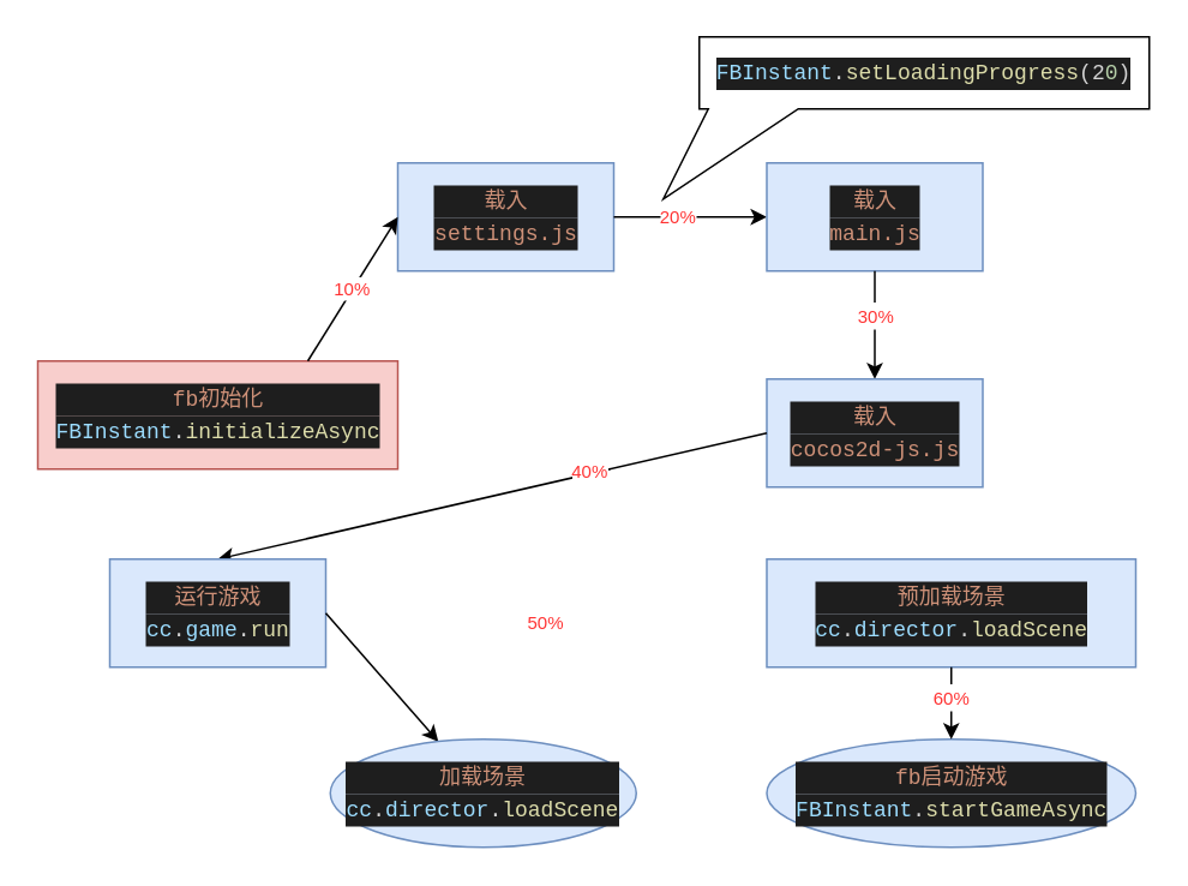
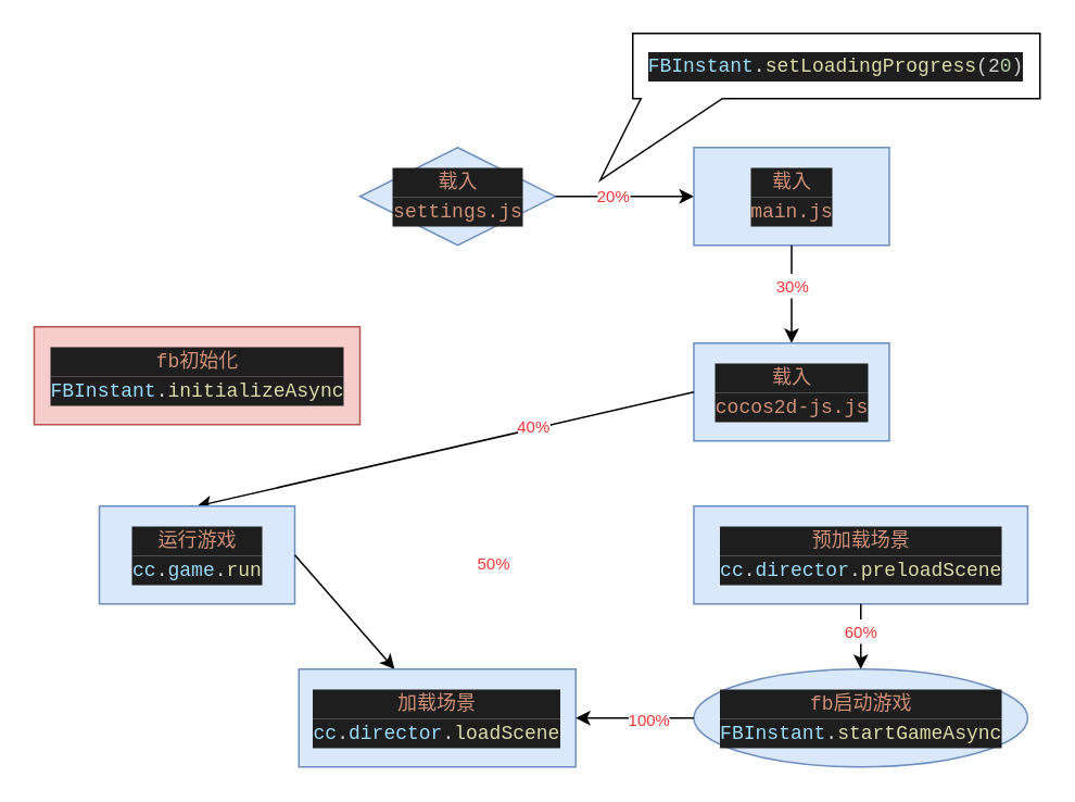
- <mxCell id="2" value="&lt;div style=&quot;background-color: rgb(30 , 30 , 30) ; font-family: &amp;#34;menlo&amp;#34; , &amp;#34;monaco&amp;#34; , &amp;#34;courier new&amp;#34; , monospace ; line-height: 18px ; white-space: pre&quot;&gt;&lt;font color=&quot;#ce9178&quot;&gt;载入&lt;/font&gt;&lt;/div&gt;&lt;div style=&quot;color: rgb(212 , 212 , 212) ; background-color: rgb(30 , 30 , 30) ; font-family: &amp;#34;menlo&amp;#34; , &amp;#34;monaco&amp;#34; , &amp;#34;courier new&amp;#34; , monospace ; line-height: 18px ; white-space: pre&quot;&gt;&lt;div style=&quot;font-family: &amp;#34;menlo&amp;#34; , &amp;#34;monaco&amp;#34; , &amp;#34;courier new&amp;#34; , monospace ; line-height: 18px&quot;&gt;&lt;span style=&quot;color: #ce9178&quot;&gt;settings.js&lt;/span&gt;&lt;/div&gt;&lt;/div&gt;" style="rounded=0;whiteSpace=wrap;html=1;fillColor=#dae8fc;strokeColor=#6c8ebf;" parent="1" vertex="1"><mxGeometry x="220.5" y="90" width="120" height="60" as="geometry" /></mxCell>
+ <mxCell id="2" value="&lt;div style=&quot;background-color: rgb(30 , 30 , 30) ; font-family: &amp;#34;menlo&amp;#34; , &amp;#34;monaco&amp;#34; , &amp;#34;courier new&amp;#34; , monospace ; line-height: 18px ; white-space: pre&quot;&gt;&lt;font color=&quot;#ce9178&quot;&gt;载入&lt;/font&gt;&lt;/div&gt;&lt;div style=&quot;color: rgb(212 , 212 , 212) ; background-color: rgb(30 , 30 , 30) ; font-family: &amp;#34;menlo&amp;#34; , &amp;#34;monaco&amp;#34; , &amp;#34;courier new&amp;#34; , monospace ; line-height: 18px ; white-space: pre&quot;&gt;&lt;div style=&quot;font-family: &amp;#34;menlo&amp;#34; , &amp;#34;monaco&amp;#34; , &amp;#34;courier new&amp;#34; , monospace ; line-height: 18px&quot;&gt;&lt;span style=&quot;color: #ce9178&quot;&gt;settings.js&lt;/span&gt;&lt;/div&gt;&lt;/div&gt;" style="rhombus;whiteSpace=wrap;html=1;fillColor=#dae8fc;strokeColor=#6c8ebf;" parent="1" vertex="1"><mxGeometry x="220.5" y="90" width="120" height="60" as="geometry" /></mxCell>
- <mxCell id="13" value="&lt;font size=&quot;1&quot; color=&quot;#ff3333&quot;&gt;10%&lt;/font&gt;" style="endArrow=classic;html=1;exitX=0.75;exitY=0;exitDx=0;exitDy=0;entryX=0;entryY=0.5;entryDx=0;entryDy=0;" parent="1" source="11" target="2" edge="1"><mxGeometry width="50" height="50" relative="1" as="geometry"><mxPoint x="38" y="440" as="sourcePoint" /><mxPoint x="88" y="390" as="targetPoint" /></mxGeometry></mxCell>
- <mxCell id="15" value="&lt;div style=&quot;background-color: rgb(30 , 30 , 30) ; font-family: &amp;#34;menlo&amp;#34; , &amp;#34;monaco&amp;#34; , &amp;#34;courier new&amp;#34; , monospace ; line-height: 18px ; white-space: pre&quot;&gt;&lt;font color=&quot;#ce9178&quot;&gt;预加载场景&lt;/font&gt;&lt;/div&gt;&lt;div style=&quot;color: rgb(212 , 212 , 212) ; background-color: rgb(30 , 30 , 30) ; font-family: &amp;#34;menlo&amp;#34; , &amp;#34;monaco&amp;#34; , &amp;#34;courier new&amp;#34; , monospace ; line-height: 18px ; white-space: pre&quot;&gt;&lt;div style=&quot;font-family: &amp;#34;menlo&amp;#34; , &amp;#34;monaco&amp;#34; , &amp;#34;courier new&amp;#34; , monospace ; line-height: 18px&quot;&gt;&lt;div style=&quot;font-family: &amp;#34;menlo&amp;#34; , &amp;#34;monaco&amp;#34; , &amp;#34;courier new&amp;#34; , monospace ; line-height: 18px&quot;&gt;&lt;div style=&quot;font-family: &amp;#34;menlo&amp;#34; , &amp;#34;monaco&amp;#34; , &amp;#34;courier new&amp;#34; , monospace ; line-height: 18px&quot;&gt;&lt;div style=&quot;font-family: &amp;#34;menlo&amp;#34; , &amp;#34;monaco&amp;#34; , &amp;#34;courier new&amp;#34; , monospace ; line-height: 18px&quot;&gt;&lt;span style=&quot;color: #9cdcfe&quot;&gt;cc&lt;/span&gt;.&lt;span style=&quot;color: #9cdcfe&quot;&gt;director&lt;/span&gt;.&lt;span style=&quot;color: #dcdcaa&quot;&gt;loadScene&lt;/span&gt;&lt;/div&gt;&lt;/div&gt;&lt;/div&gt;&lt;/div&gt;&lt;/div&gt;" style="rounded=0;whiteSpace=wrap;html=1;fillColor=#dae8fc;strokeColor=#6c8ebf;" parent="1" vertex="1"><mxGeometry x="425.5" y="310" width="205" height="60" as="geometry" /></mxCell>
+ <mxCell id="15" value="&lt;div style=&quot;background-color: rgb(30 , 30 , 30) ; font-family: &amp;#34;menlo&amp;#34; , &amp;#34;monaco&amp;#34; , &amp;#34;courier new&amp;#34; , monospace ; line-height: 18px ; white-space: pre&quot;&gt;&lt;font color=&quot;#ce9178&quot;&gt;预加载场景&lt;/font&gt;&lt;/div&gt;&lt;div style=&quot;color: rgb(212 , 212 , 212) ; background-color: rgb(30 , 30 , 30) ; font-family: &amp;#34;menlo&amp;#34; , &amp;#34;monaco&amp;#34; , &amp;#34;courier new&amp;#34; , monospace ; line-height: 18px ; white-space: pre&quot;&gt;&lt;div style=&quot;font-family: &amp;#34;menlo&amp;#34; , &amp;#34;monaco&amp;#34; , &amp;#34;courier new&amp;#34; , monospace ; line-height: 18px&quot;&gt;&lt;div style=&quot;font-family: &amp;#34;menlo&amp;#34; , &amp;#34;monaco&amp;#34; , &amp;#34;courier new&amp;#34; , monospace ; line-height: 18px&quot;&gt;&lt;div style=&quot;font-family: &amp;#34;menlo&amp;#34; , &amp;#34;monaco&amp;#34; , &amp;#34;courier new&amp;#34; , monospace ; line-height: 18px&quot;&gt;&lt;div style=&quot;font-family: &amp;#34;menlo&amp;#34; , &amp;#34;monaco&amp;#34; , &amp;#34;courier new&amp;#34; , monospace ; line-height: 18px&quot;&gt;&lt;span style=&quot;color: #9cdcfe&quot;&gt;cc&lt;/span&gt;.&lt;span style=&quot;color: #9cdcfe&quot;&gt;director&lt;/span&gt;.&lt;span style=&quot;color: #dcdcaa&quot;&gt;preloadScene&lt;/span&gt;&lt;/div&gt;&lt;/div&gt;&lt;/div&gt;&lt;/div&gt;&lt;/div&gt;" style="rounded=0;whiteSpace=wrap;html=1;fillColor=#dae8fc;strokeColor=#6c8ebf;" parent="1" vertex="1"><mxGeometry x="425.5" y="310" width="205" height="60" as="geometry" /></mxCell>
- <mxCell id="19" value="&lt;div style=&quot;background-color: rgb(30 , 30 , 30) ; font-family: &amp;#34;menlo&amp;#34; , &amp;#34;monaco&amp;#34; , &amp;#34;courier new&amp;#34; , monospace ; line-height: 18px ; white-space: pre&quot;&gt;&lt;font color=&quot;#ce9178&quot;&gt;加载场景&lt;/font&gt;&lt;/div&gt;&lt;div style=&quot;color: rgb(212 , 212 , 212) ; background-color: rgb(30 , 30 , 30) ; font-family: &amp;#34;menlo&amp;#34; , &amp;#34;monaco&amp;#34; , &amp;#34;courier new&amp;#34; , monospace ; line-height: 18px ; white-space: pre&quot;&gt;&lt;div style=&quot;font-family: &amp;#34;menlo&amp;#34; , &amp;#34;monaco&amp;#34; , &amp;#34;courier new&amp;#34; , monospace ; line-height: 18px&quot;&gt;&lt;div style=&quot;font-family: &amp;#34;menlo&amp;#34; , &amp;#34;monaco&amp;#34; , &amp;#34;courier new&amp;#34; , monospace ; line-height: 18px&quot;&gt;&lt;div style=&quot;font-family: &amp;#34;menlo&amp;#34; , &amp;#34;monaco&amp;#34; , &amp;#34;courier new&amp;#34; , monospace ; line-height: 18px&quot;&gt;&lt;div style=&quot;font-family: &amp;#34;menlo&amp;#34; , &amp;#34;monaco&amp;#34; , &amp;#34;courier new&amp;#34; , monospace ; line-height: 18px&quot;&gt;&lt;span style=&quot;color: #9cdcfe&quot;&gt;cc&lt;/span&gt;.&lt;span style=&quot;color: #9cdcfe&quot;&gt;director&lt;/span&gt;.&lt;span style=&quot;color: rgb(220 , 220 , 170) ; font-family: &amp;#34;menlo&amp;#34; , &amp;#34;monaco&amp;#34; , &amp;#34;courier new&amp;#34; , monospace&quot;&gt;loadScene&lt;/span&gt;&lt;/div&gt;&lt;/div&gt;&lt;/div&gt;&lt;/div&gt;&lt;/div&gt;" style="ellipse;whiteSpace=wrap;html=1;fillColor=#dae8fc;strokeColor=#6c8ebf;" parent="1" vertex="1"><mxGeometry x="183" y="410" width="170" height="60" as="geometry" /></mxCell>
+ <mxCell id="19" value="&lt;div style=&quot;background-color: rgb(30 , 30 , 30) ; font-family: &amp;#34;menlo&amp;#34; , &amp;#34;monaco&amp;#34; , &amp;#34;courier new&amp;#34; , monospace ; line-height: 18px ; white-space: pre&quot;&gt;&lt;font color=&quot;#ce9178&quot;&gt;加载场景&lt;/font&gt;&lt;/div&gt;&lt;div style=&quot;color: rgb(212 , 212 , 212) ; background-color: rgb(30 , 30 , 30) ; font-family: &amp;#34;menlo&amp;#34; , &amp;#34;monaco&amp;#34; , &amp;#34;courier new&amp;#34; , monospace ; line-height: 18px ; white-space: pre&quot;&gt;&lt;div style=&quot;font-family: &amp;#34;menlo&amp;#34; , &amp;#34;monaco&amp;#34; , &amp;#34;courier new&amp;#34; , monospace ; line-height: 18px&quot;&gt;&lt;div style=&quot;font-family: &amp;#34;menlo&amp;#34; , &amp;#34;monaco&amp;#34; , &amp;#34;courier new&amp;#34; , monospace ; line-height: 18px&quot;&gt;&lt;div style=&quot;font-family: &amp;#34;menlo&amp;#34; , &amp;#34;monaco&amp;#34; , &amp;#34;courier new&amp;#34; , monospace ; line-height: 18px&quot;&gt;&lt;div style=&quot;font-family: &amp;#34;menlo&amp;#34; , &amp;#34;monaco&amp;#34; , &amp;#34;courier new&amp;#34; , monospace ; line-height: 18px&quot;&gt;&lt;span style=&quot;color: #9cdcfe&quot;&gt;cc&lt;/span&gt;.&lt;span style=&quot;color: #9cdcfe&quot;&gt;director&lt;/span&gt;.&lt;span style=&quot;color: rgb(220 , 220 , 170) ; font-family: &amp;#34;menlo&amp;#34; , &amp;#34;monaco&amp;#34; , &amp;#34;courier new&amp;#34; , monospace&quot;&gt;loadScene&lt;/span&gt;&lt;/div&gt;&lt;/div&gt;&lt;/div&gt;&lt;/div&gt;&lt;/div&gt;" style="rounded=0;whiteSpace=wrap;html=1;fillColor=#dae8fc;strokeColor=#6c8ebf;" parent="1" vertex="1"><mxGeometry x="183" y="410" width="170" height="60" as="geometry" /></mxCell>
+ <mxCell id="20" value="" style="endArrow=classic;html=1;entryX=1;entryY=0.5;entryDx=0;entryDy=0;exitX=0;exitY=0.5;exitDx=0;exitDy=0;" parent="1" source="16" target="19" edge="1"><mxGeometry width="50" height="50" relative="1" as="geometry"><mxPoint x="378" y="480" as="sourcePoint" /><mxPoint x="428" y="430" as="targetPoint" /></mxGeometry></mxCell>
+ <mxCell id="21" value="&lt;span style=&quot;color: rgb(255 , 51 , 51) ; font-size: x-small&quot;&gt;100%&lt;/span&gt;" style="text;html=1;resizable=0;points=[];align=center;verticalAlign=middle;labelBackgroundColor=#ffffff;" vertex="1" connectable="0" parent="20"><mxGeometry x="-0.214" relative="1" as="geometry"><mxPoint as="offset" /></mxGeometry></mxCell>
